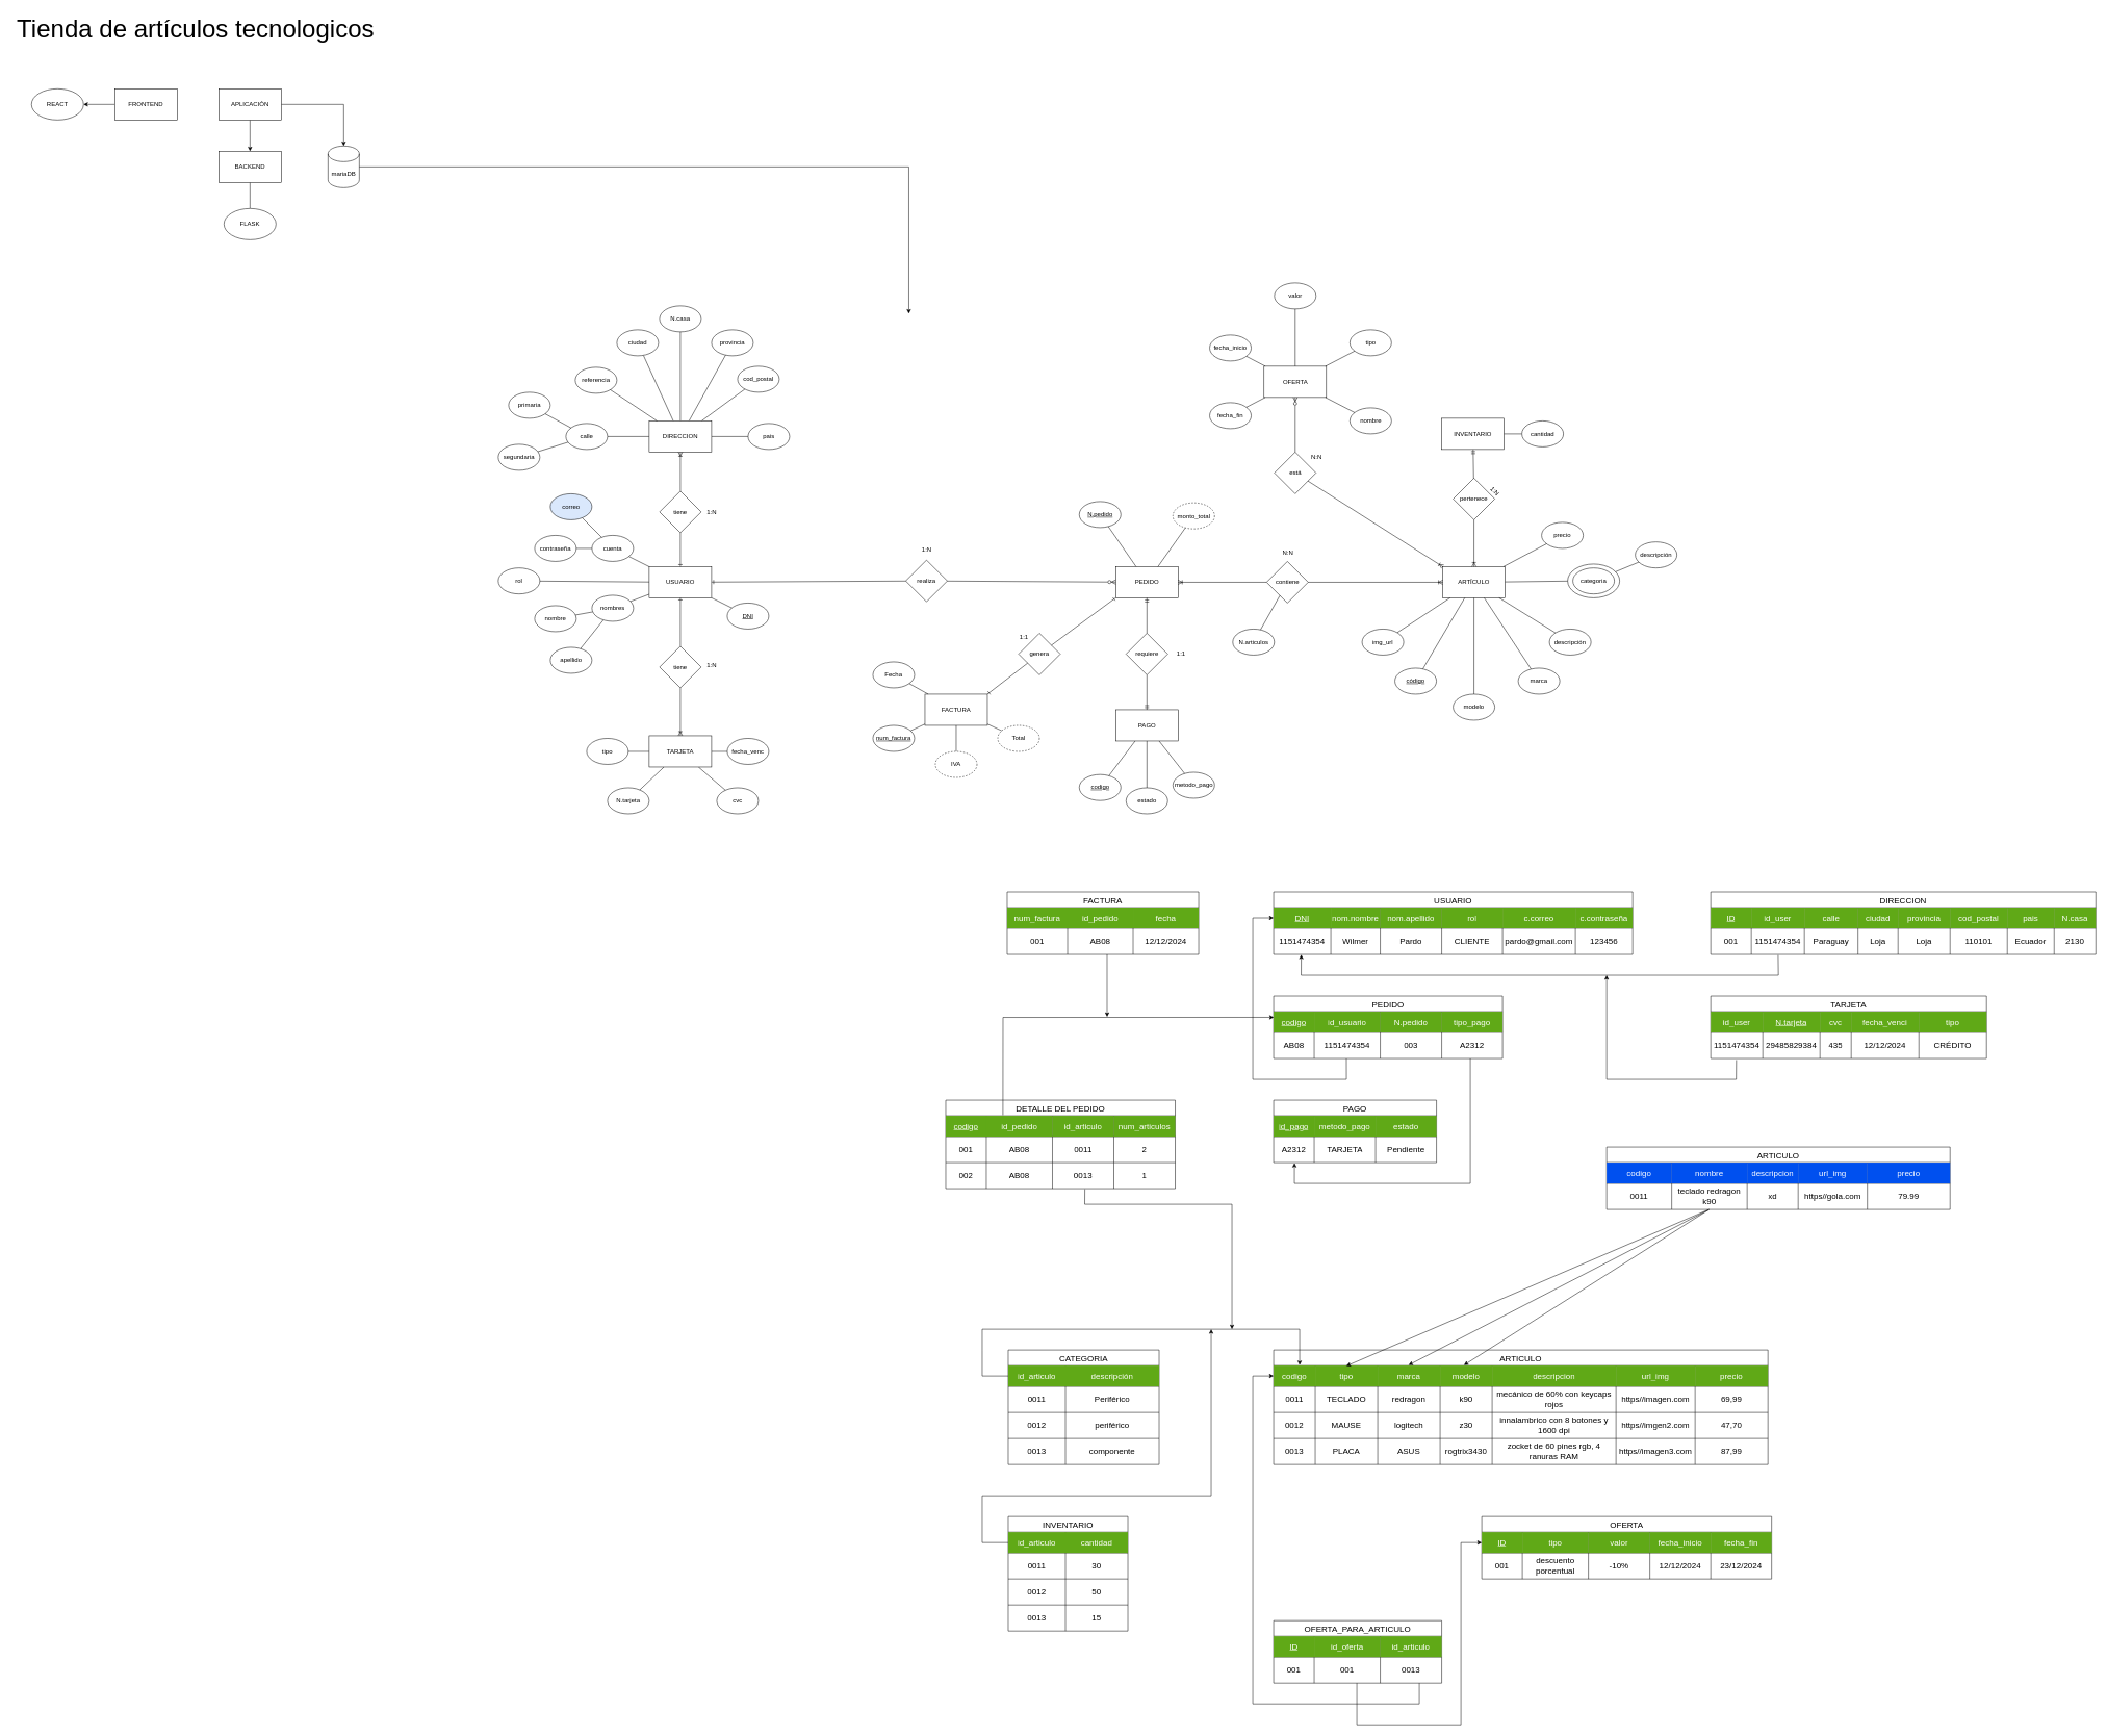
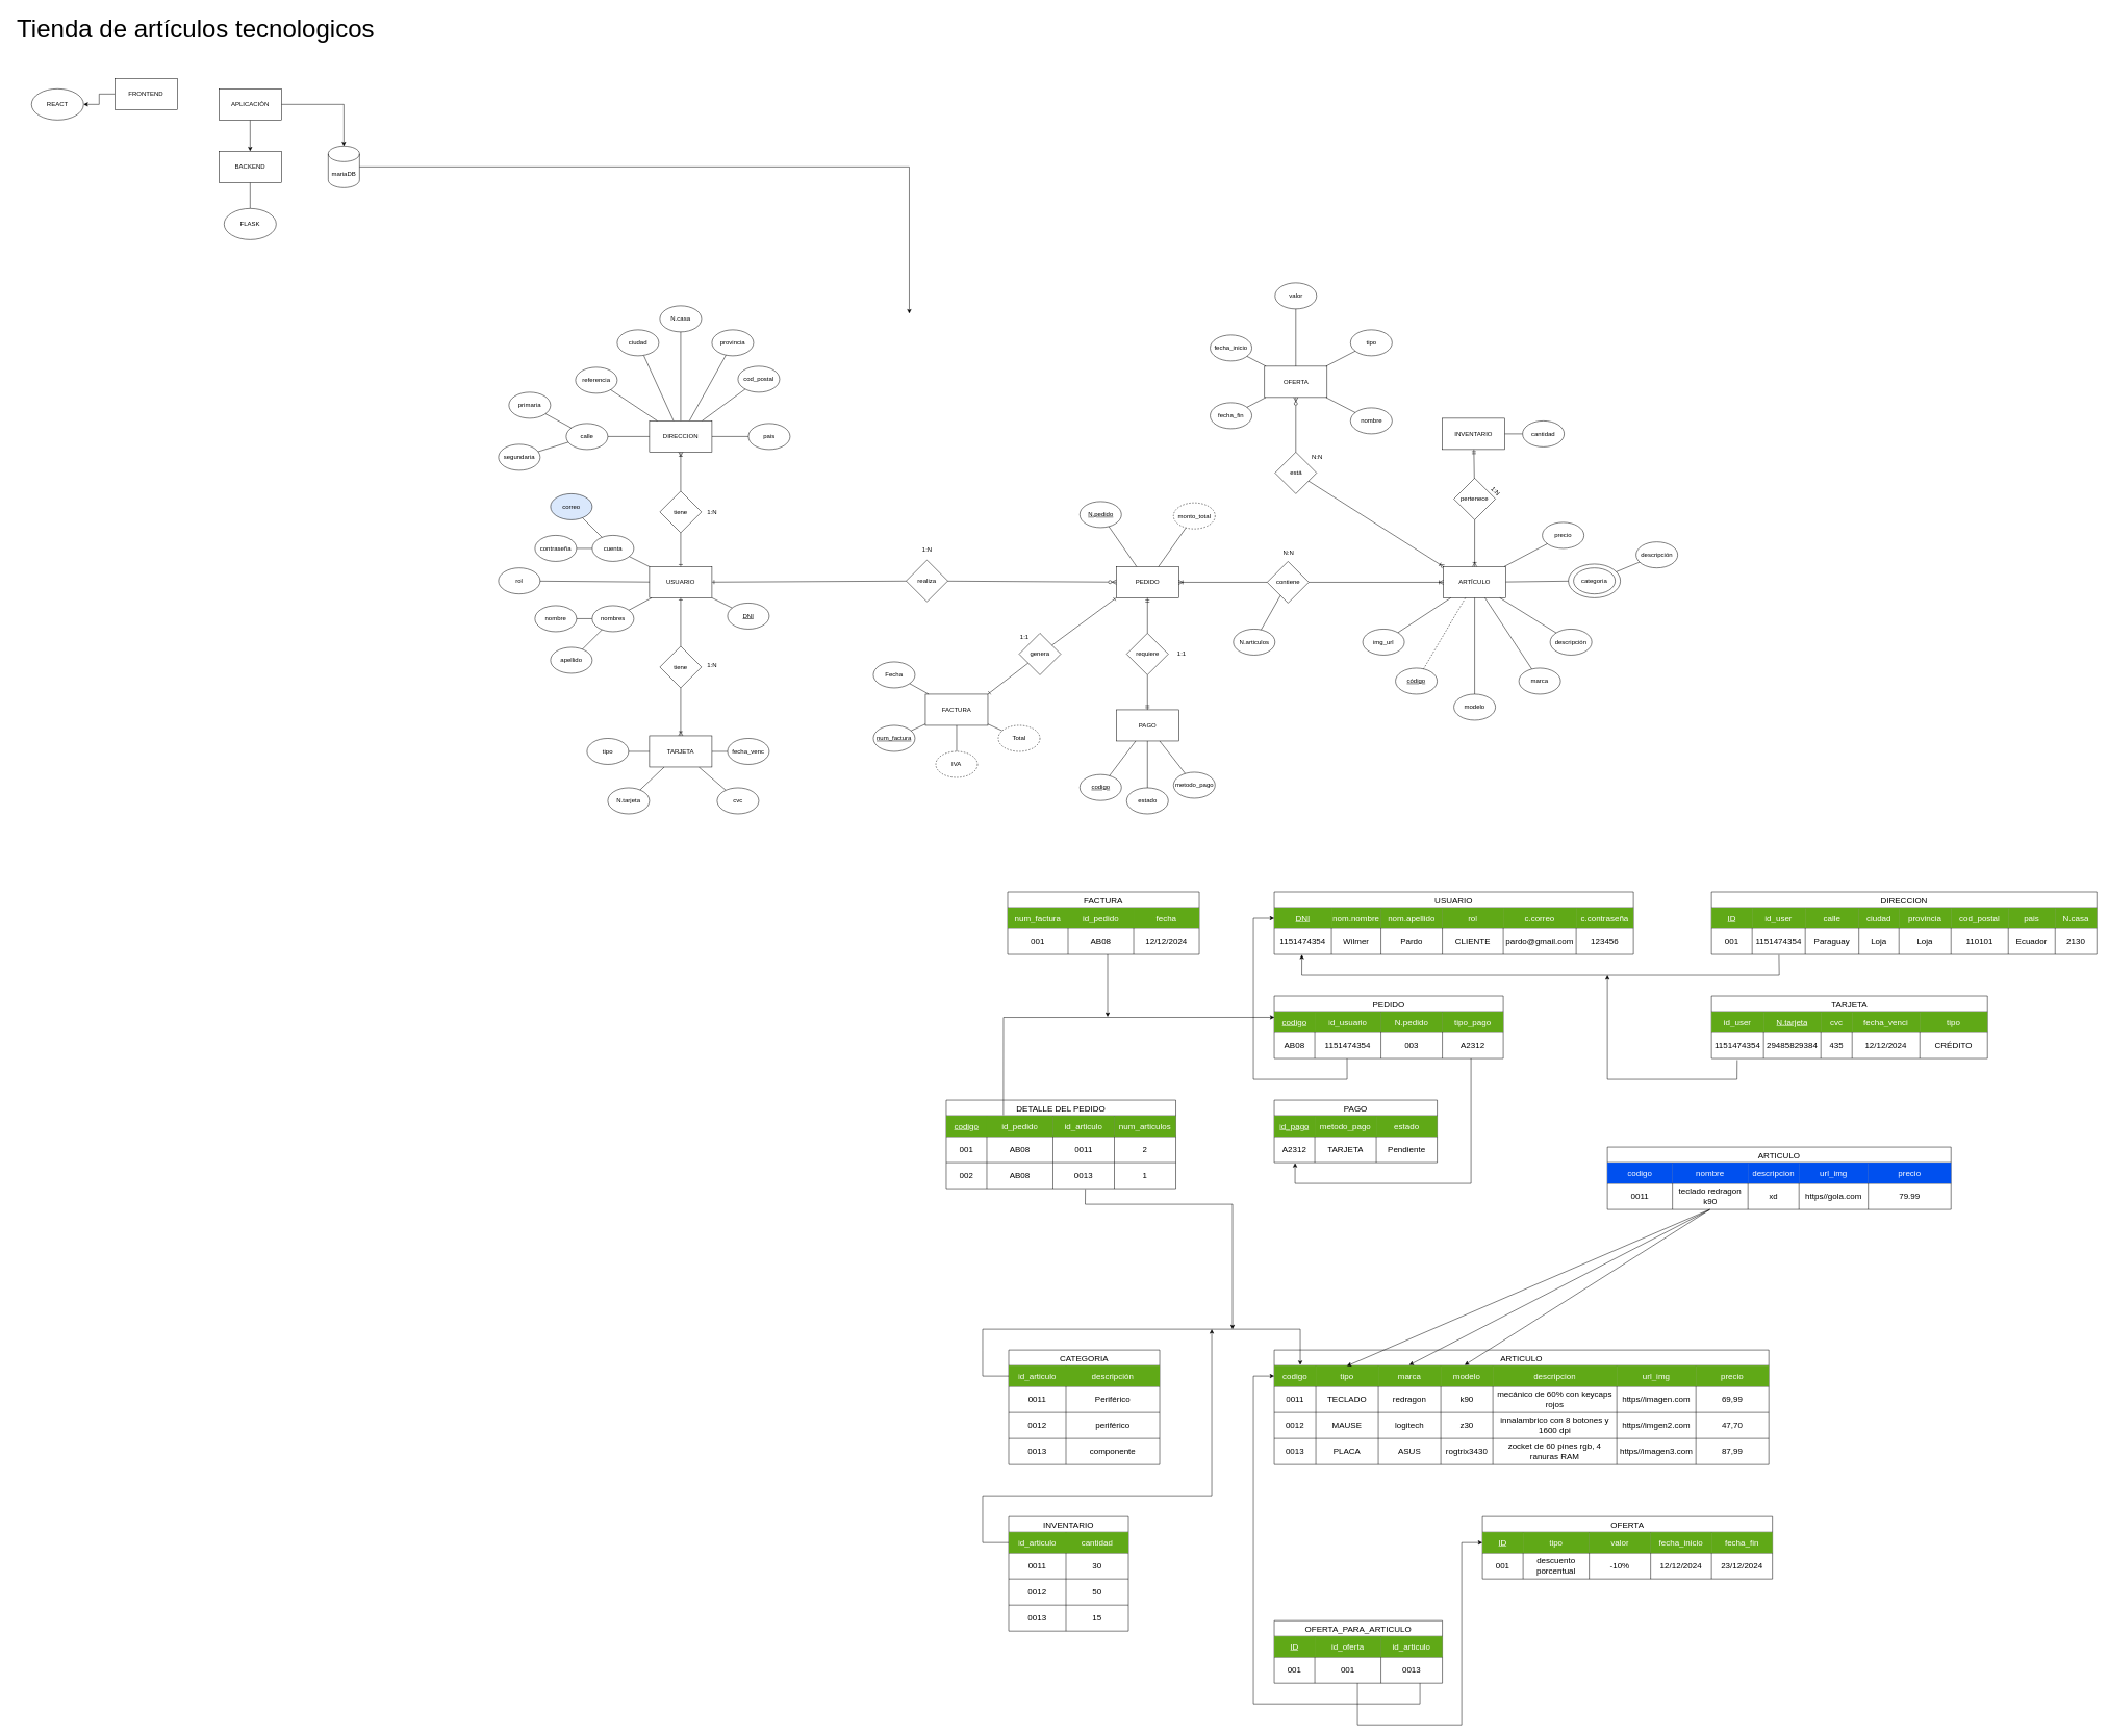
- <mxCell id="10" value="FRONTEND" style="rounded=0;whiteSpace=wrap;html=1;" parent="1" vertex="1"><mxGeometry x="220" y="170" width="120" height="60" as="geometry" /></mxCell>
+ <mxCell id="10" value="FRONTEND" style="rounded=0;whiteSpace=wrap;html=1;" parent="1" vertex="1"><mxGeometry x="220" y="150" width="120" height="60" as="geometry" /></mxCell>
- <mxCell id="23" value="nombres" style="ellipse;whiteSpace=wrap;html=1;" parent="1" vertex="1"><mxGeometry x="1137" y="1143" width="80" height="50" as="geometry" /></mxCell>
+ <mxCell id="23" value="nombres" style="ellipse;whiteSpace=wrap;html=1;" parent="1" vertex="1"><mxGeometry x="1137" y="1163" width="80" height="50" as="geometry" /></mxCell>
- <mxCell id="29" value="" style="endArrow=none;html=1;rounded=0;" parent="1" source="26" target="27" edge="1"><mxGeometry width="50" height="50" relative="1" as="geometry"><mxPoint x="2542" y="955.5" as="sourcePoint" /><mxPoint x="2592" y="905.5" as="targetPoint" /></mxGeometry></mxCell>
+ <mxCell id="29" value="" style="endArrow=none;html=1;rounded=0;dashed=1;" parent="1" source="26" target="27" edge="1"><mxGeometry width="50" height="50" relative="1" as="geometry"><mxPoint x="2542" y="955.5" as="sourcePoint" /><mxPoint x="2592" y="905.5" as="targetPoint" /></mxGeometry></mxCell>
